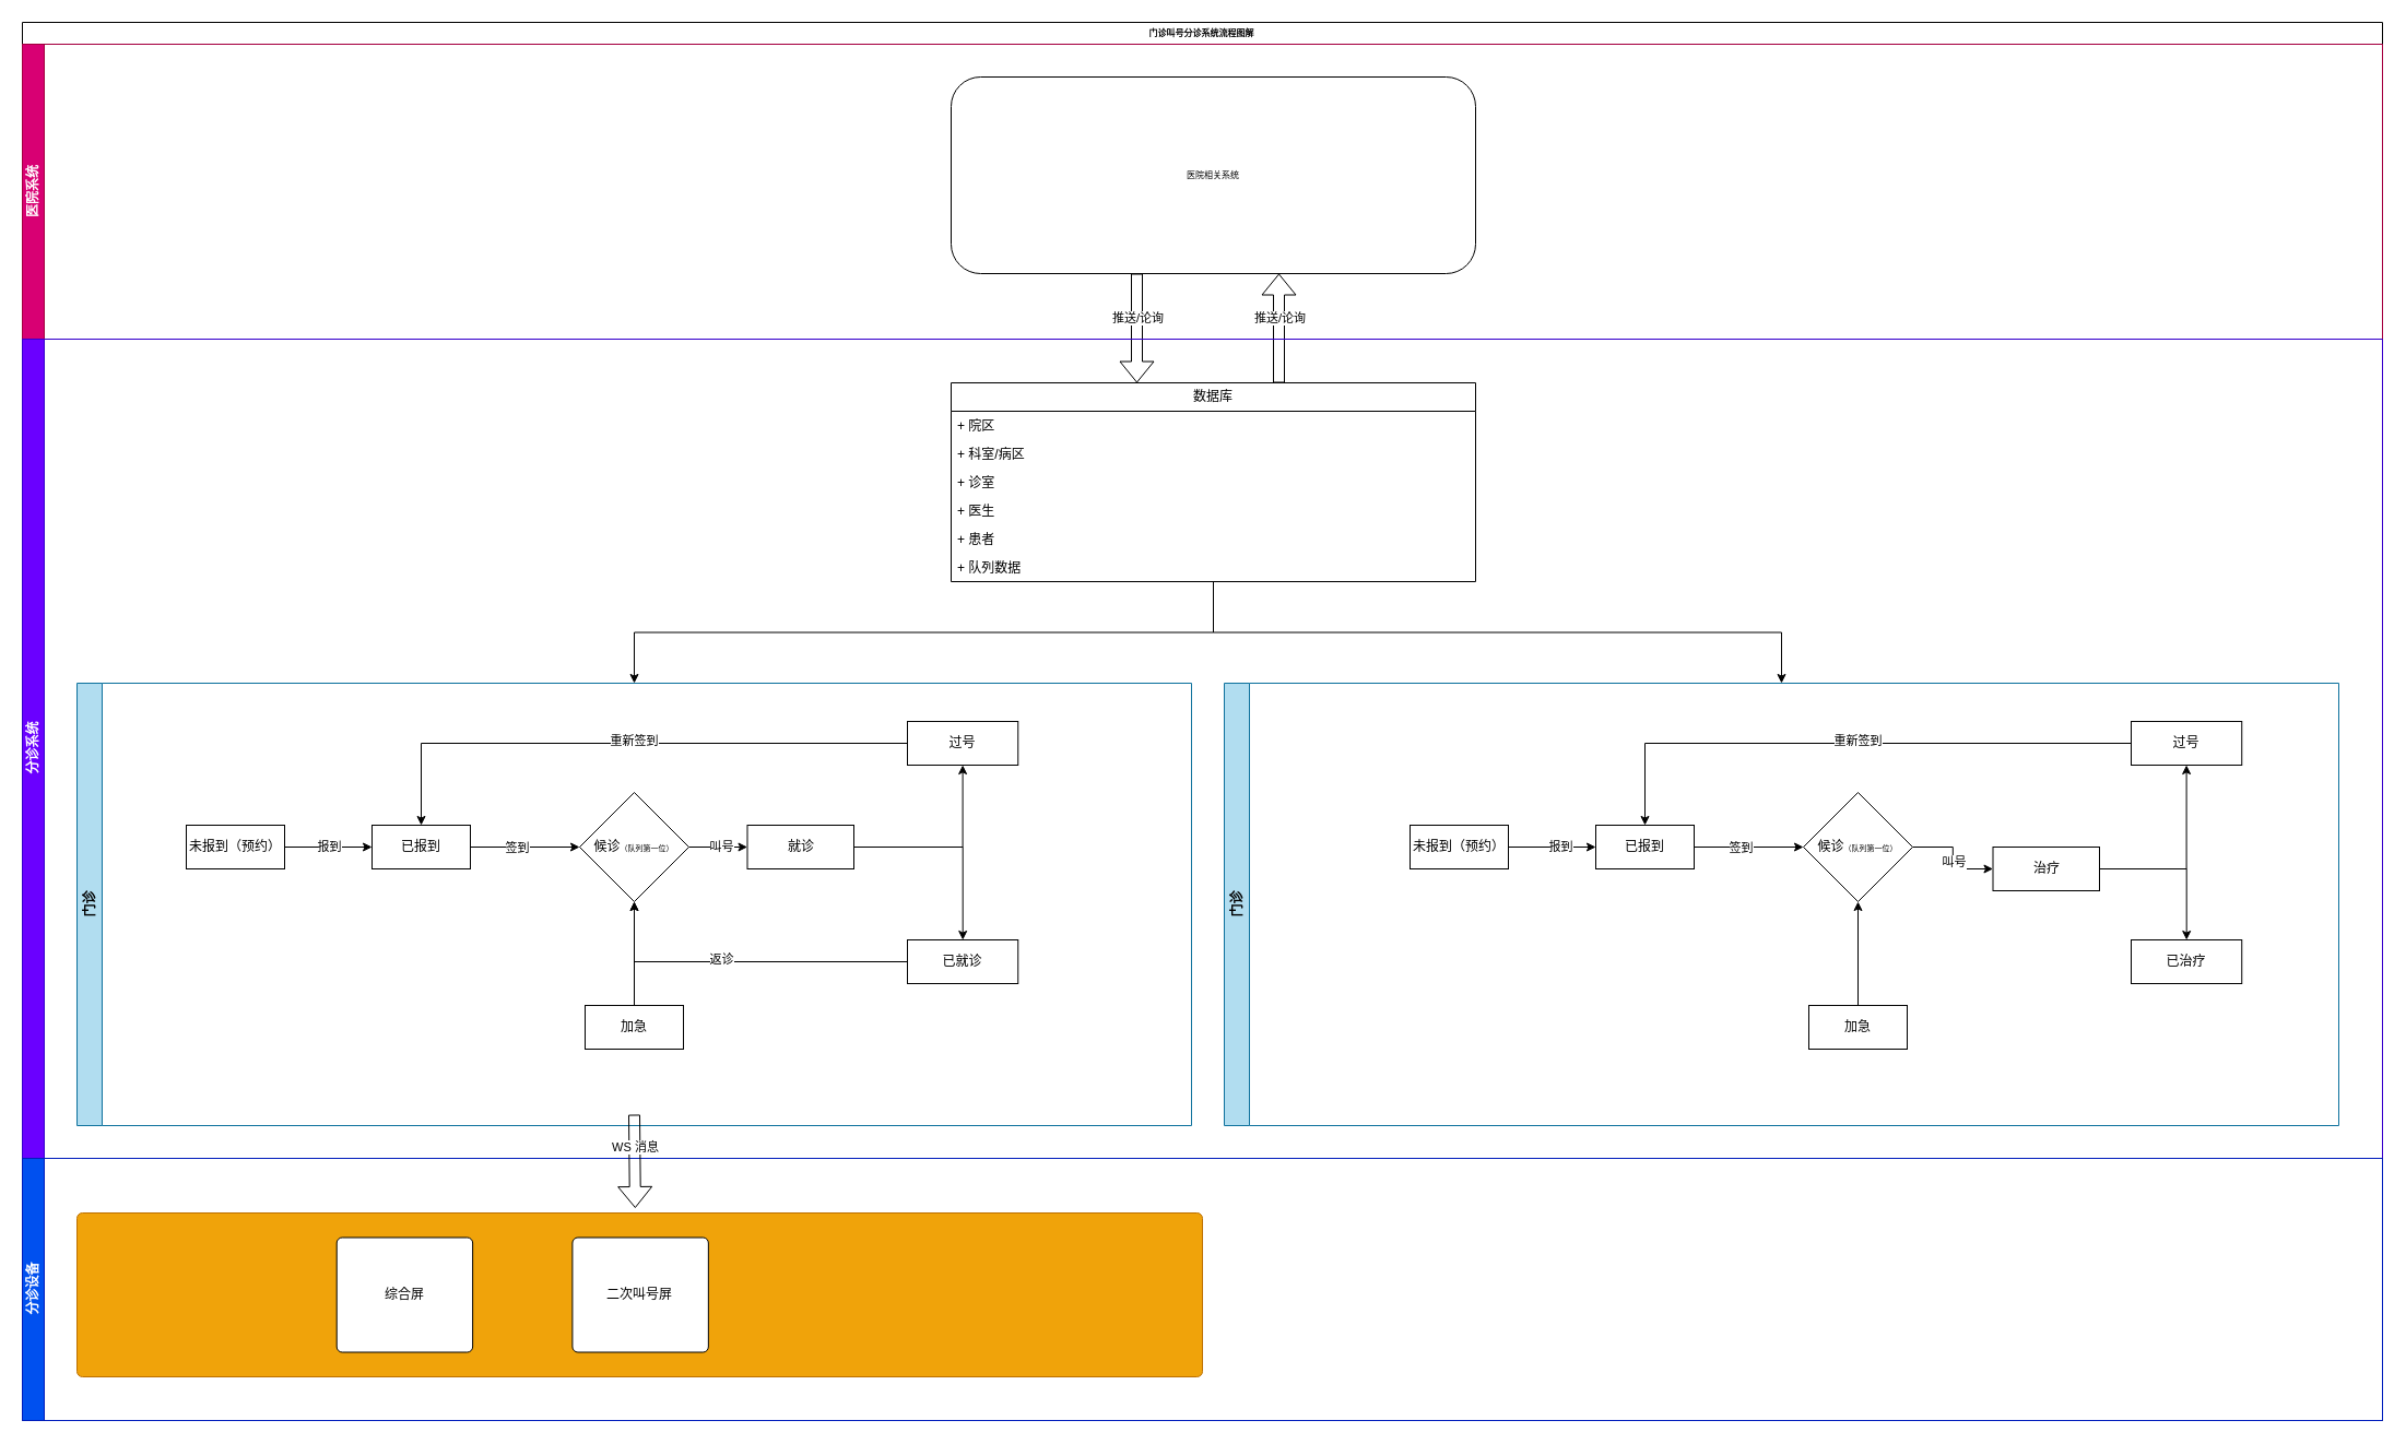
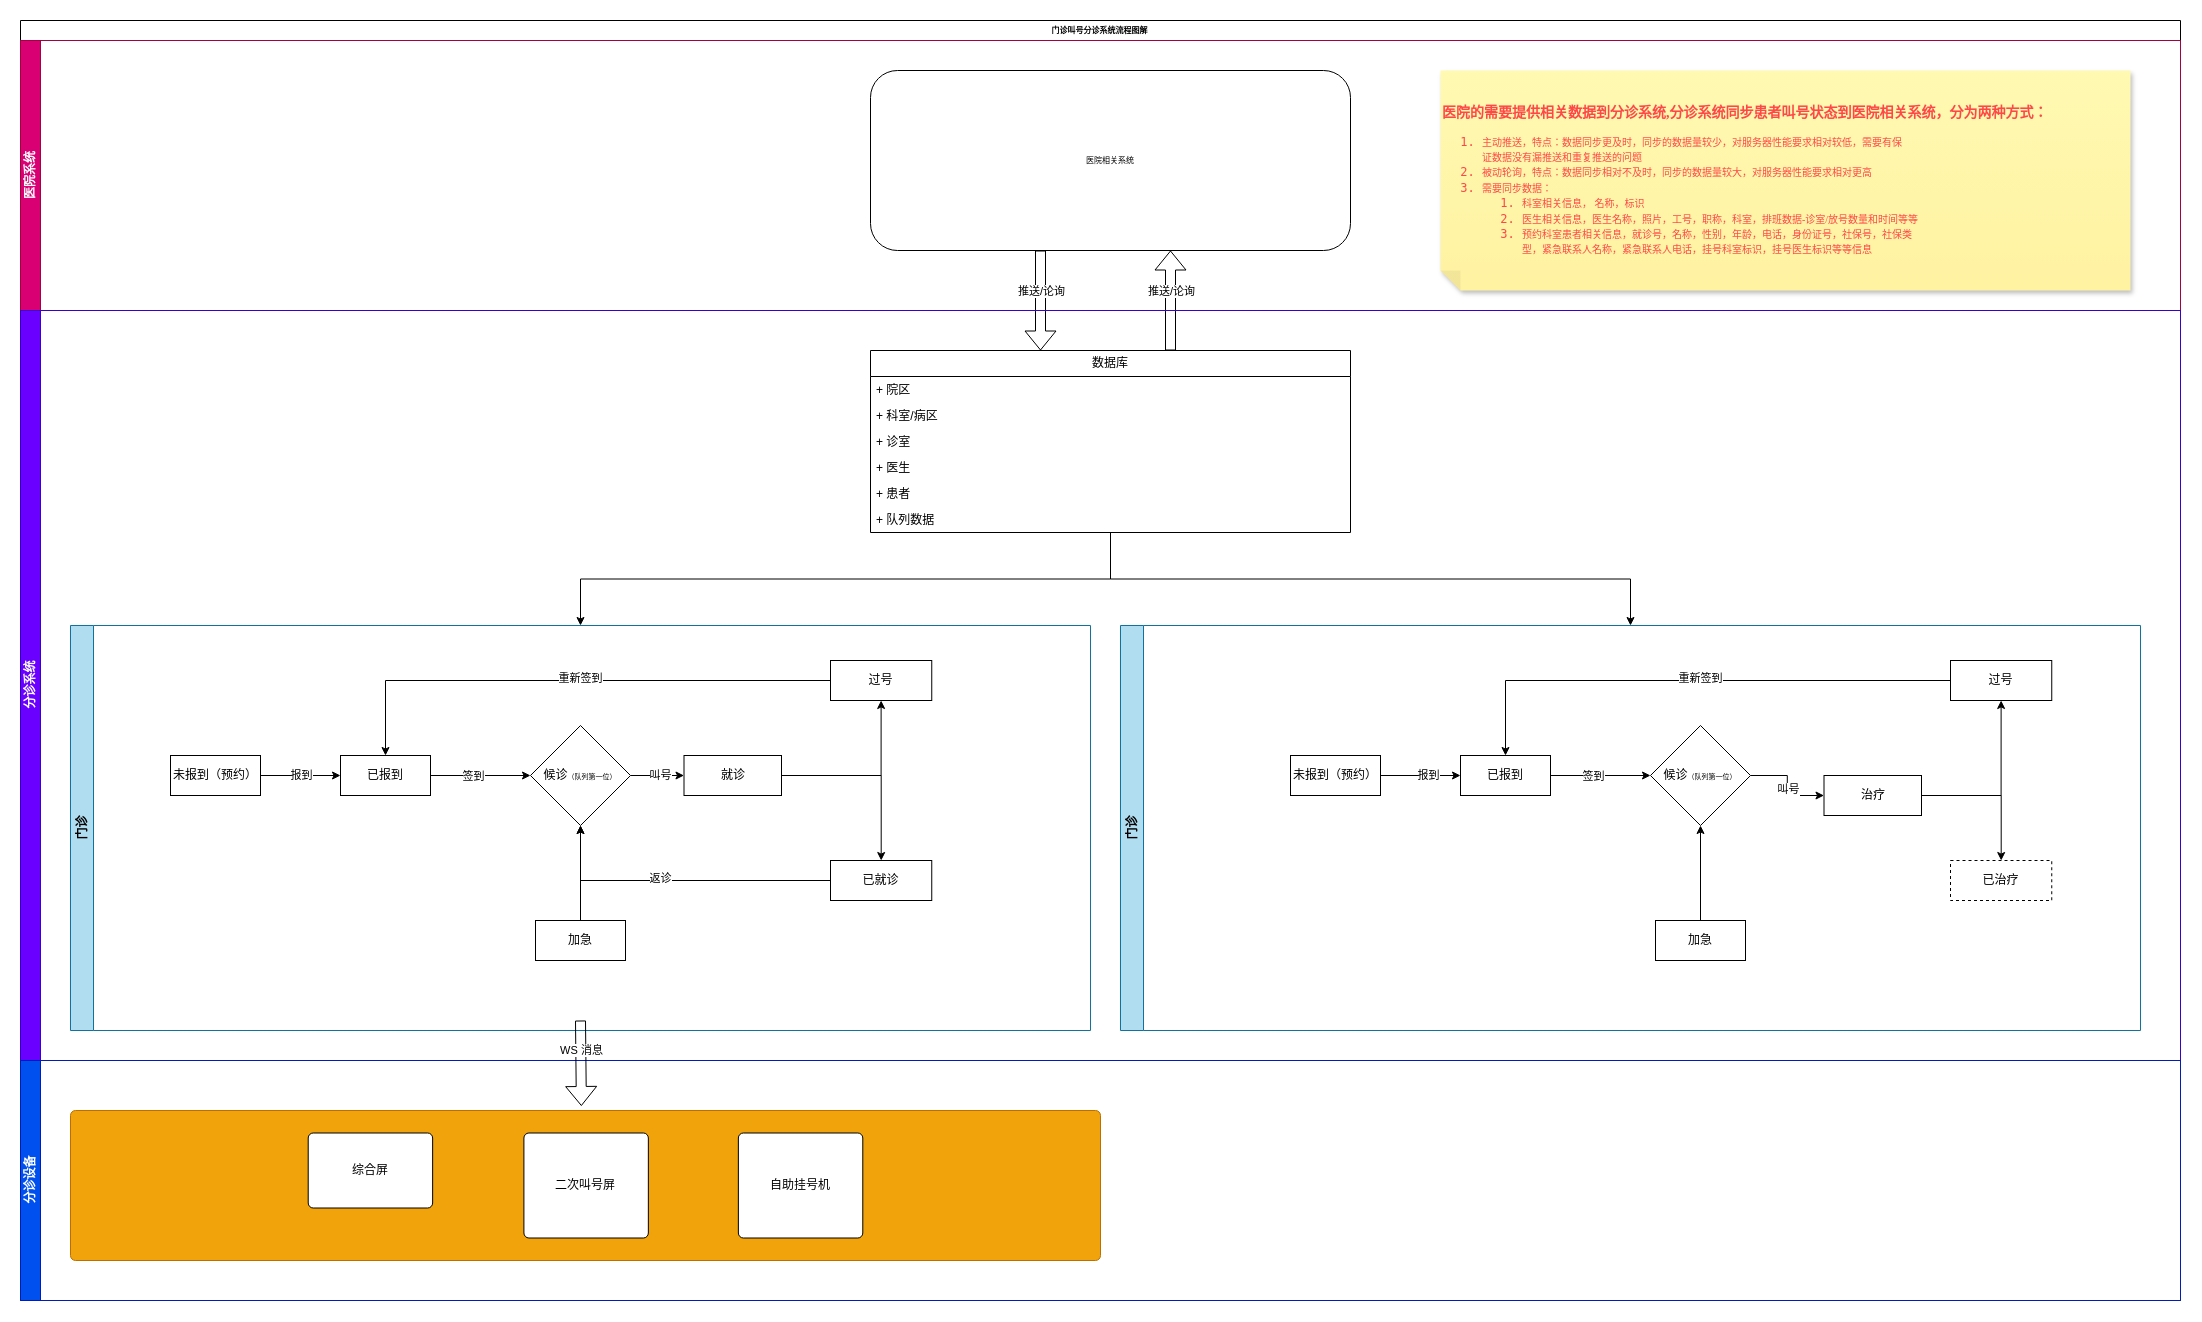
+ <mxCell id="5" value="&lt;pre style=&quot;line-height: 120%;&quot;&gt;&lt;h3&gt;&lt;font style=&quot;font-size: 14px;&quot; face=&quot;Tahoma&quot;&gt;医院的需要提供相关数据到分诊系统,分诊系统同步患者叫号状态到医院相关系统，分为两种方式：&lt;/font&gt;&lt;/h3&gt;&lt;ol&gt;&lt;li&gt;&lt;font style=&quot;font-size: 10px;&quot; face=&quot;Tahoma&quot;&gt;主动推送，特点：数据同步更及时，同步的数据量较少，对服务器性能要求相对较低，需要有保&lt;br&gt;证数据没有漏推送和重复推送的问题&lt;/font&gt;&lt;/li&gt;&lt;li&gt;&lt;font style=&quot;font-size: 10px;&quot; face=&quot;Tahoma&quot;&gt;被动轮询，特点：数据同步相对不及时，同步的数据量较大，对服务器性能要求相对更高&lt;/font&gt;&lt;/li&gt;&lt;li&gt;&lt;font style=&quot;font-size: 10px;&quot; face=&quot;Tahoma&quot;&gt;需要同步数据：&lt;/font&gt;&lt;/li&gt;&lt;ol&gt;&lt;li&gt;&lt;font style=&quot;font-size: 10px;&quot; face=&quot;Tahoma&quot;&gt;科室相关信息， 名称，标识&lt;/font&gt;&lt;/li&gt;&lt;li&gt;&lt;font style=&quot;font-size: 10px;&quot; face=&quot;Tahoma&quot;&gt;医生相关信息，医生名称，照片，工号，职称，科室，排班数据-诊室/放号数量和时间等等&lt;/font&gt;&lt;/li&gt;&lt;li&gt;&lt;font face=&quot;Tahoma&quot;&gt;&lt;span style=&quot;font-size: 10px;&quot;&gt;预约科室患者相关信息，就诊号，名称，性别，年龄，电话，身份证号，社保号，社保类&lt;br&gt;型，紧急联系人名称，紧急联系人电话，挂号科室标识，挂号医生标识等等信息&lt;/span&gt;&lt;/font&gt;&lt;/li&gt;&lt;/ol&gt;&lt;/ol&gt;&lt;/pre&gt;" style="shape=note;html=1;backgroundOutline=1;fontColor=#ff4747;darkOpacity=0.05;fillColor=#FFF9B2;strokeColor=none;fillStyle=solid;direction=west;gradientDirection=north;gradientColor=#FFF2A1;shadow=1;size=20;pointerEvents=1;align=left;labelBorderColor=none;labelBackgroundColor=none;whiteSpace=wrap;" parent="3" vertex="1"><mxGeometry x="1420" y="30" width="690" height="220" as="geometry" /></mxCell>
- <mxCell id="64" value="已治疗" style="whiteSpace=wrap;html=1;rounded=0;" parent="1" vertex="1"><mxGeometry x="1950" y="860" width="101.25" height="40" as="geometry" /></mxCell>
+ <mxCell id="64" value="已治疗" style="whiteSpace=wrap;html=1;rounded=0;dashed=1;" parent="1" vertex="1"><mxGeometry x="1950" y="860" width="101.25" height="40" as="geometry" /></mxCell>
- <mxCell id="48" value="综合屏" style="rounded=1;absoluteArcSize=1;html=1;arcSize=10;whiteSpace=wrap;points=[];" parent="47" vertex="1"><mxGeometry x="17.78" y="15" width="124.43" height="105" as="geometry" /></mxCell>
+ <mxCell id="48" value="综合屏" style="rounded=1;absoluteArcSize=1;html=1;arcSize=10;whiteSpace=wrap;points=[];" parent="47" vertex="1"><mxGeometry x="17.78" y="15" width="124.43" height="75" as="geometry" /></mxCell>
+ <mxCell id="50" value="自助挂号机" style="rounded=1;absoluteArcSize=1;html=1;arcSize=10;whiteSpace=wrap;points=[];" parent="47" vertex="1"><mxGeometry x="447.93" y="15" width="124.43" height="105" as="geometry" /></mxCell>
